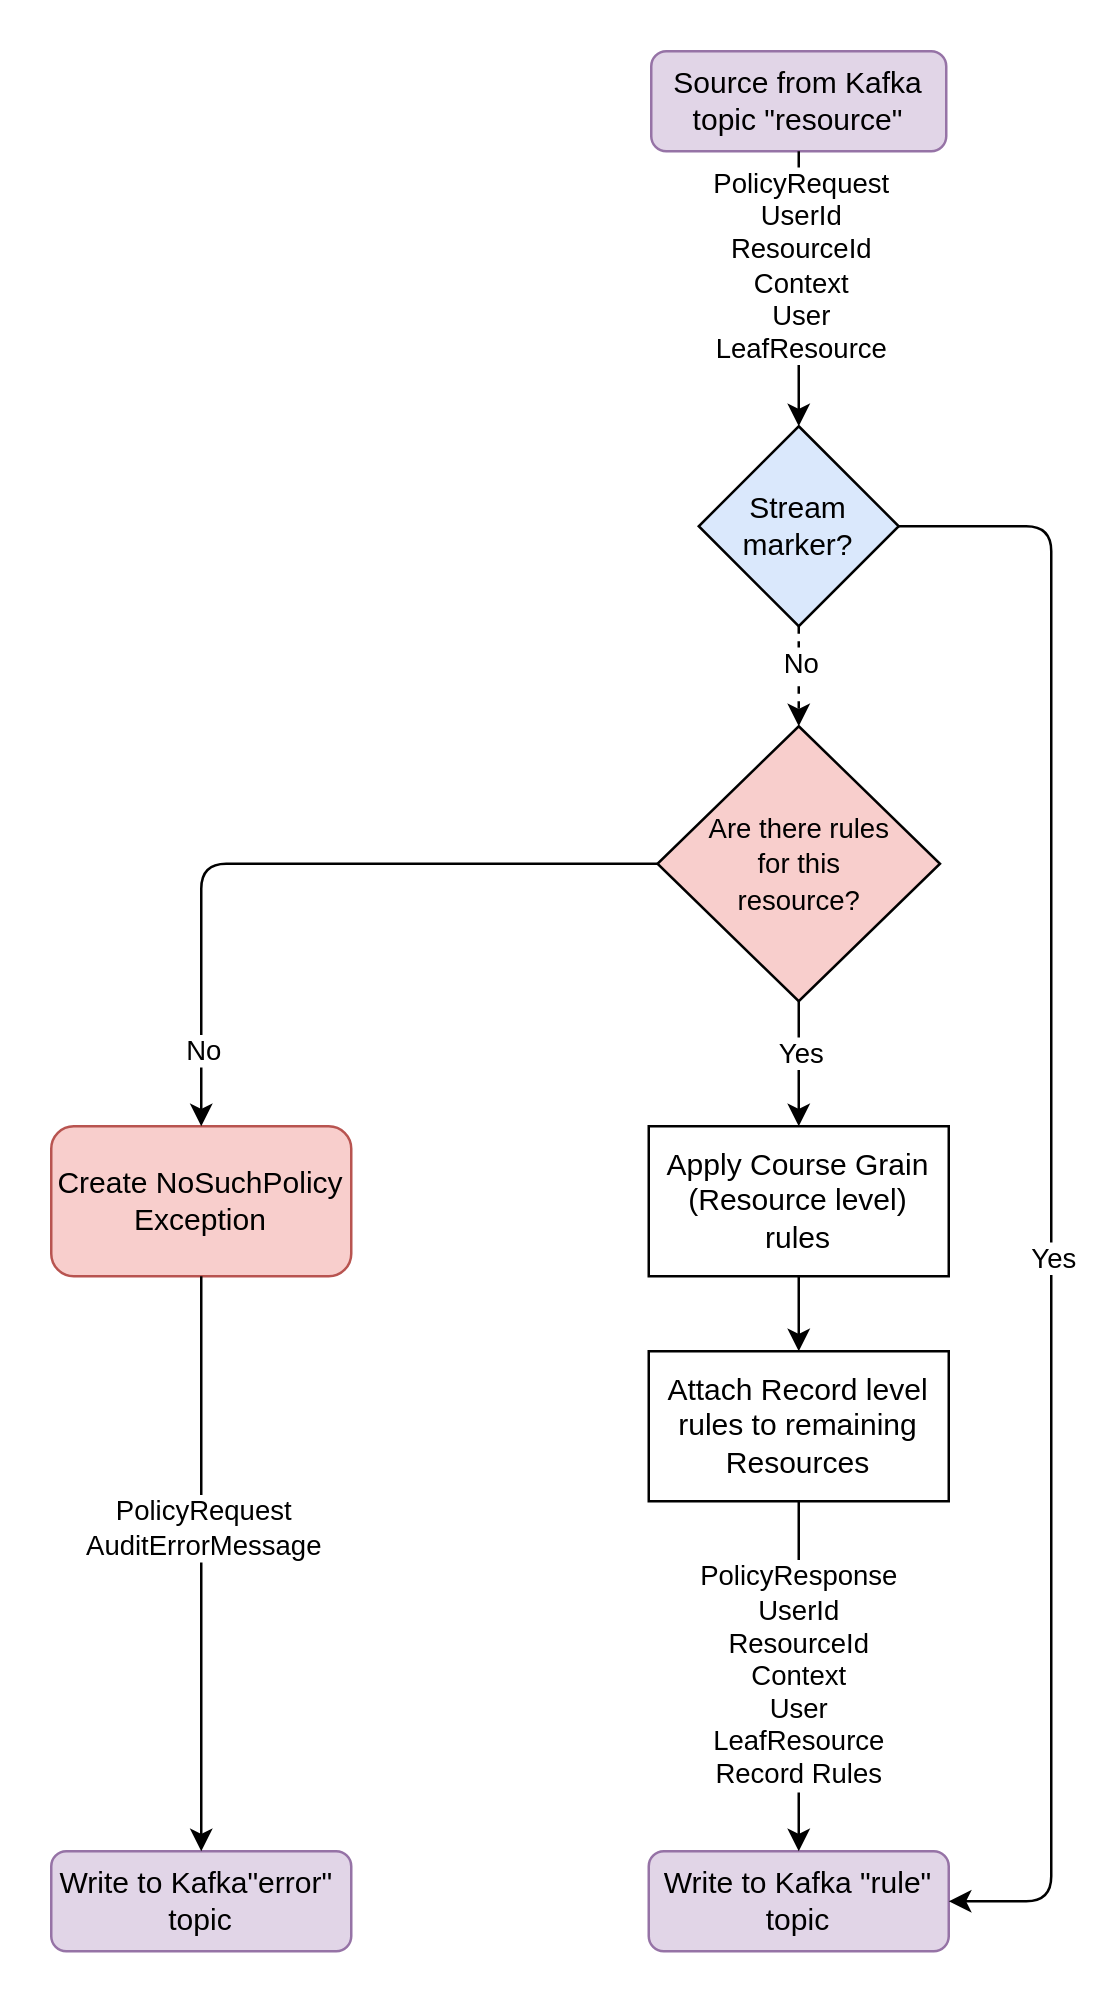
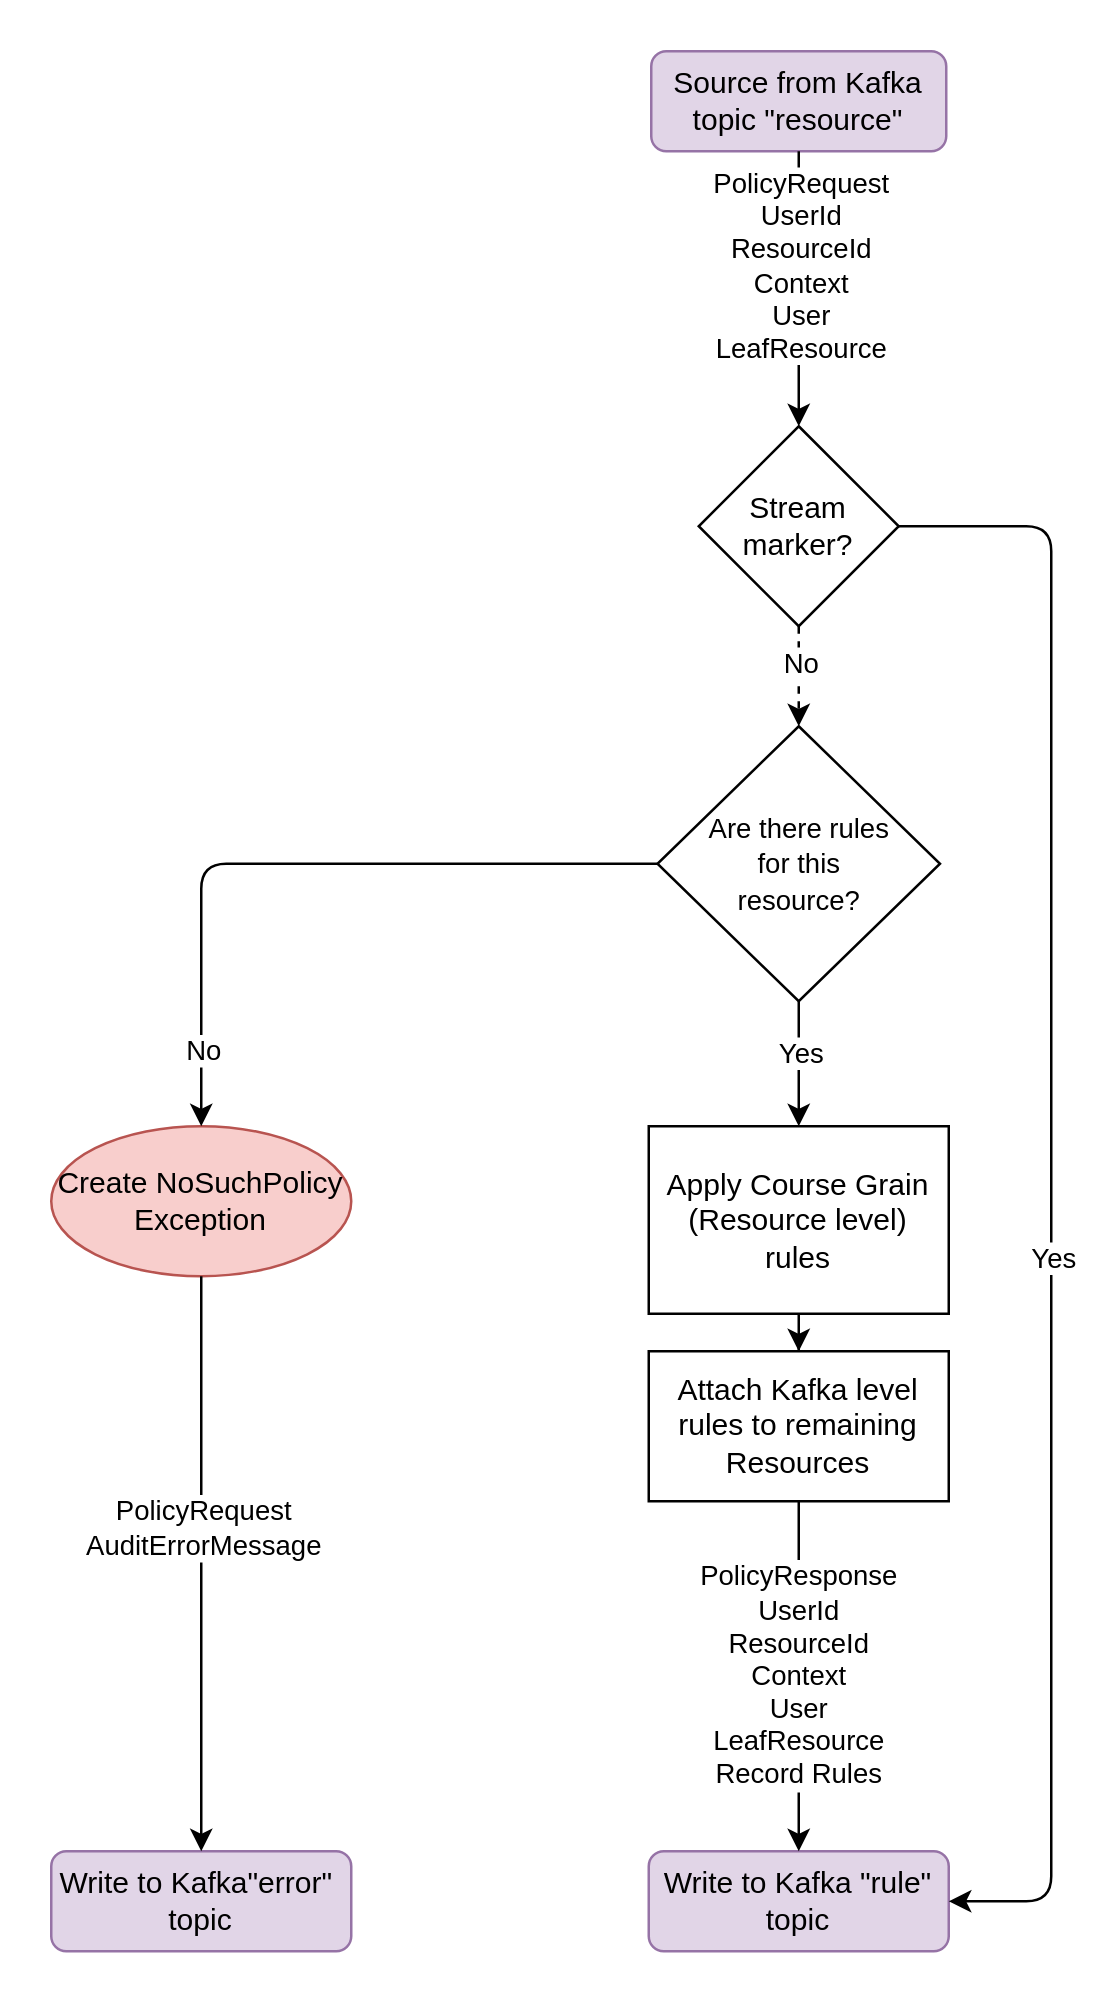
- <mxCell id="12" value="Stream marker?" style="rhombus;whiteSpace=wrap;html=1;fillColor=#dae8fc;" vertex="1" parent="1"><mxGeometry x="279" y="170" width="80" height="80" as="geometry" /></mxCell>
+ <mxCell id="12" value="Stream marker?" style="rhombus;whiteSpace=wrap;html=1;" vertex="1" parent="1"><mxGeometry x="279" y="170" width="80" height="80" as="geometry" /></mxCell>
- <mxCell id="6" value="&lt;font style=&quot;font-size: 11px&quot;&gt;Are there rules &lt;br&gt;for this &lt;br&gt;resource?&lt;/font&gt;" style="rhombus;whiteSpace=wrap;html=1;fillColor=#f8cecc;" parent="1" vertex="1"><mxGeometry x="262.5" y="290" width="113" height="110" as="geometry" /></mxCell>
+ <mxCell id="6" value="&lt;font style=&quot;font-size: 11px&quot;&gt;Are there rules &lt;br&gt;for this &lt;br&gt;resource?&lt;/font&gt;" style="rhombus;whiteSpace=wrap;html=1;" parent="1" vertex="1"><mxGeometry x="262.5" y="290" width="113" height="110" as="geometry" /></mxCell>
- <mxCell id="19" value="Create NoSuchPolicy&lt;br&gt;Exception" style="rounded=1;whiteSpace=wrap;html=1;fillColor=#f8cecc;strokeColor=#b85450;" vertex="1" parent="1"><mxGeometry x="20" y="450" width="120" height="60" as="geometry" /></mxCell>
+ <mxCell id="19" value="Create NoSuchPolicy&lt;br&gt;Exception" style="ellipse;whiteSpace=wrap;html=1;fillColor=#f8cecc;strokeColor=#b85450;" vertex="1" parent="1"><mxGeometry x="20" y="450" width="120" height="60" as="geometry" /></mxCell>
- <mxCell id="9" value="Apply Course Grain (Resource level)&lt;br&gt;rules" style="rounded=0;whiteSpace=wrap;html=1;" parent="1" vertex="1"><mxGeometry x="259" y="450" width="120" height="60" as="geometry" /></mxCell>
+ <mxCell id="9" value="Apply Course Grain (Resource level)&lt;br&gt;rules" style="rounded=0;whiteSpace=wrap;html=1;" parent="1" vertex="1"><mxGeometry x="259" y="450" width="120" height="75" as="geometry" /></mxCell>
- <mxCell id="11" value="Attach Record level rules to remaining Resources" style="rounded=0;whiteSpace=wrap;html=1;" parent="1" vertex="1"><mxGeometry x="259" y="540" width="120" height="60" as="geometry" /></mxCell>
+ <mxCell id="11" value="Attach Kafka level rules to remaining Resources" style="rounded=0;whiteSpace=wrap;html=1;" parent="1" vertex="1"><mxGeometry x="259" y="540" width="120" height="60" as="geometry" /></mxCell>
